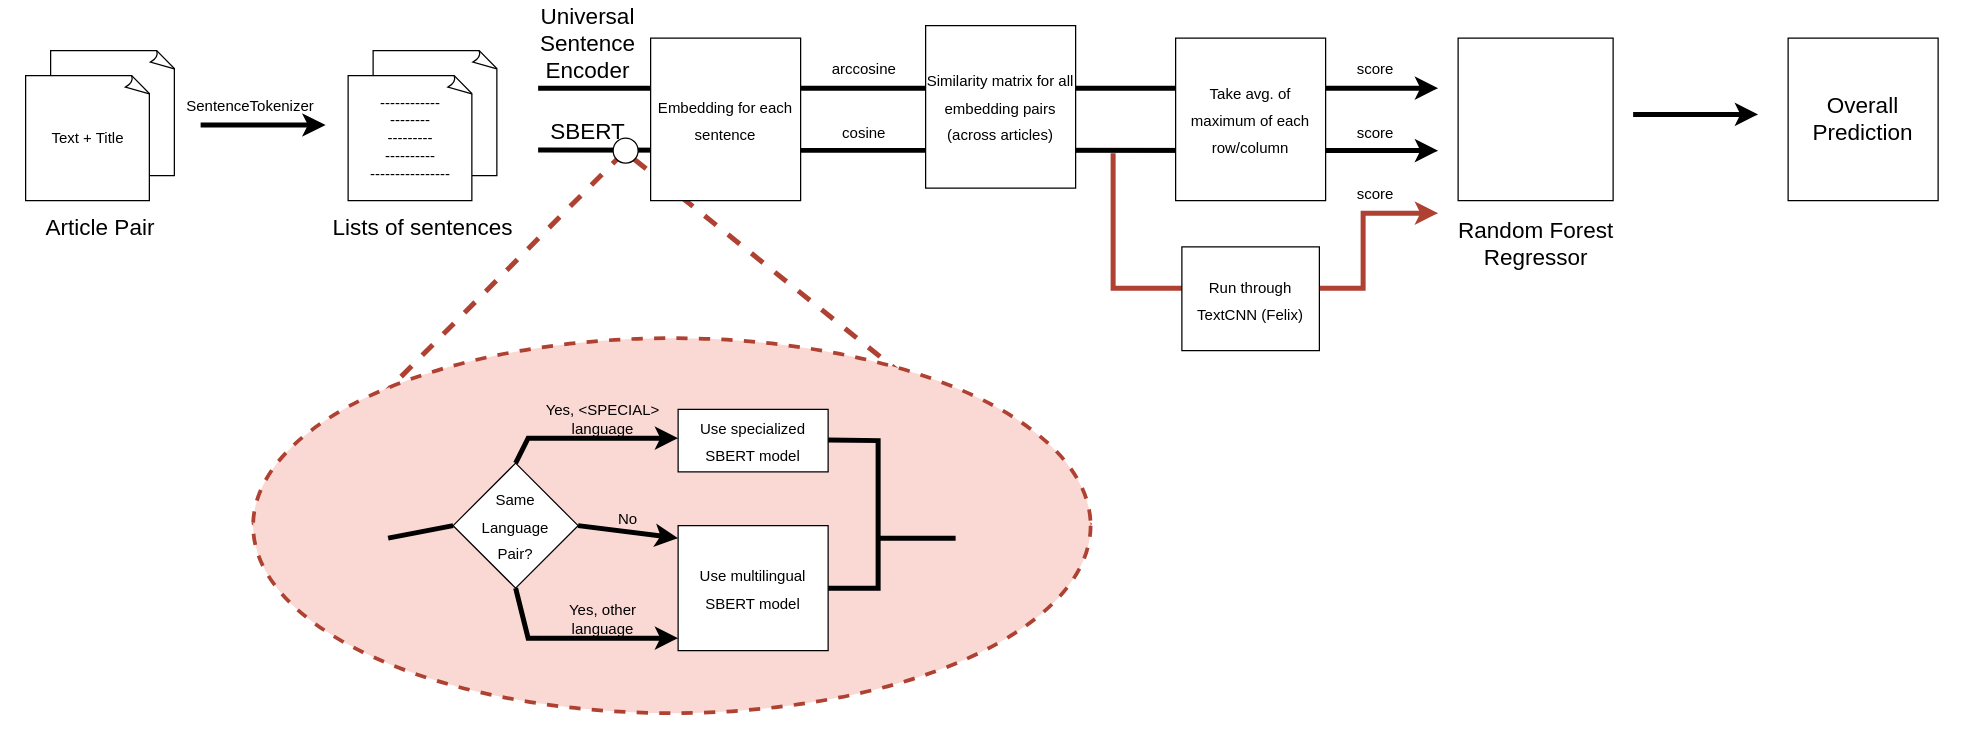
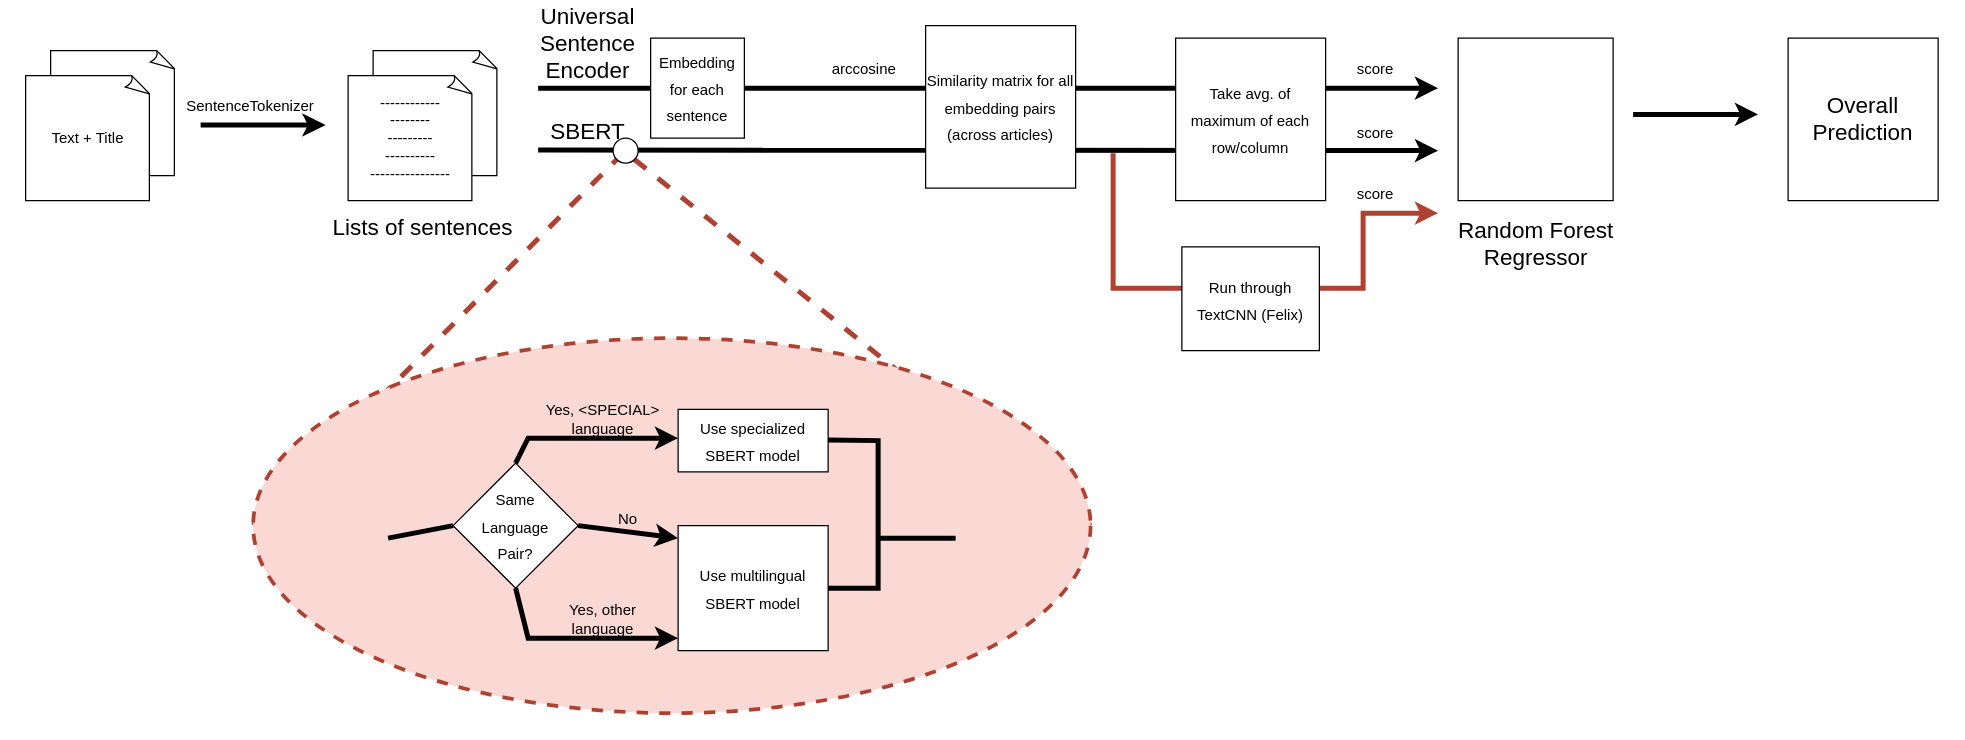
- <mxCell id="17" value="&lt;font style=&quot;font-size: 12px&quot;&gt;Embedding for each sentence&lt;/font&gt;" style="rounded=0;whiteSpace=wrap;html=1;fontSize=18;" vertex="1" parent="1"><mxGeometry x="520" y="30" width="120" height="130" as="geometry" /></mxCell>
+ <mxCell id="17" value="&lt;font style=&quot;font-size: 12px&quot;&gt;Embedding for each sentence&lt;/font&gt;" style="rounded=0;whiteSpace=wrap;html=1;fontSize=18;" vertex="1" parent="1"><mxGeometry x="520" y="30" width="75" height="80" as="geometry" /></mxCell>
- <mxCell id="20" value="cosine" style="text;html=1;strokeColor=none;fillColor=none;align=center;verticalAlign=middle;whiteSpace=wrap;rounded=0;fontSize=12;" vertex="1" parent="1"><mxGeometry x="661" y="91" width="60" height="30" as="geometry" /></mxCell>
- <mxCell id="5" value="&lt;font style=&quot;font-size: 18px&quot;&gt;Article Pair&lt;/font&gt;" style="text;html=1;strokeColor=none;fillColor=none;align=center;verticalAlign=middle;whiteSpace=wrap;rounded=0;" vertex="1" parent="1"><mxGeometry x="25" y="167" width="110" height="30" as="geometry" /></mxCell>
